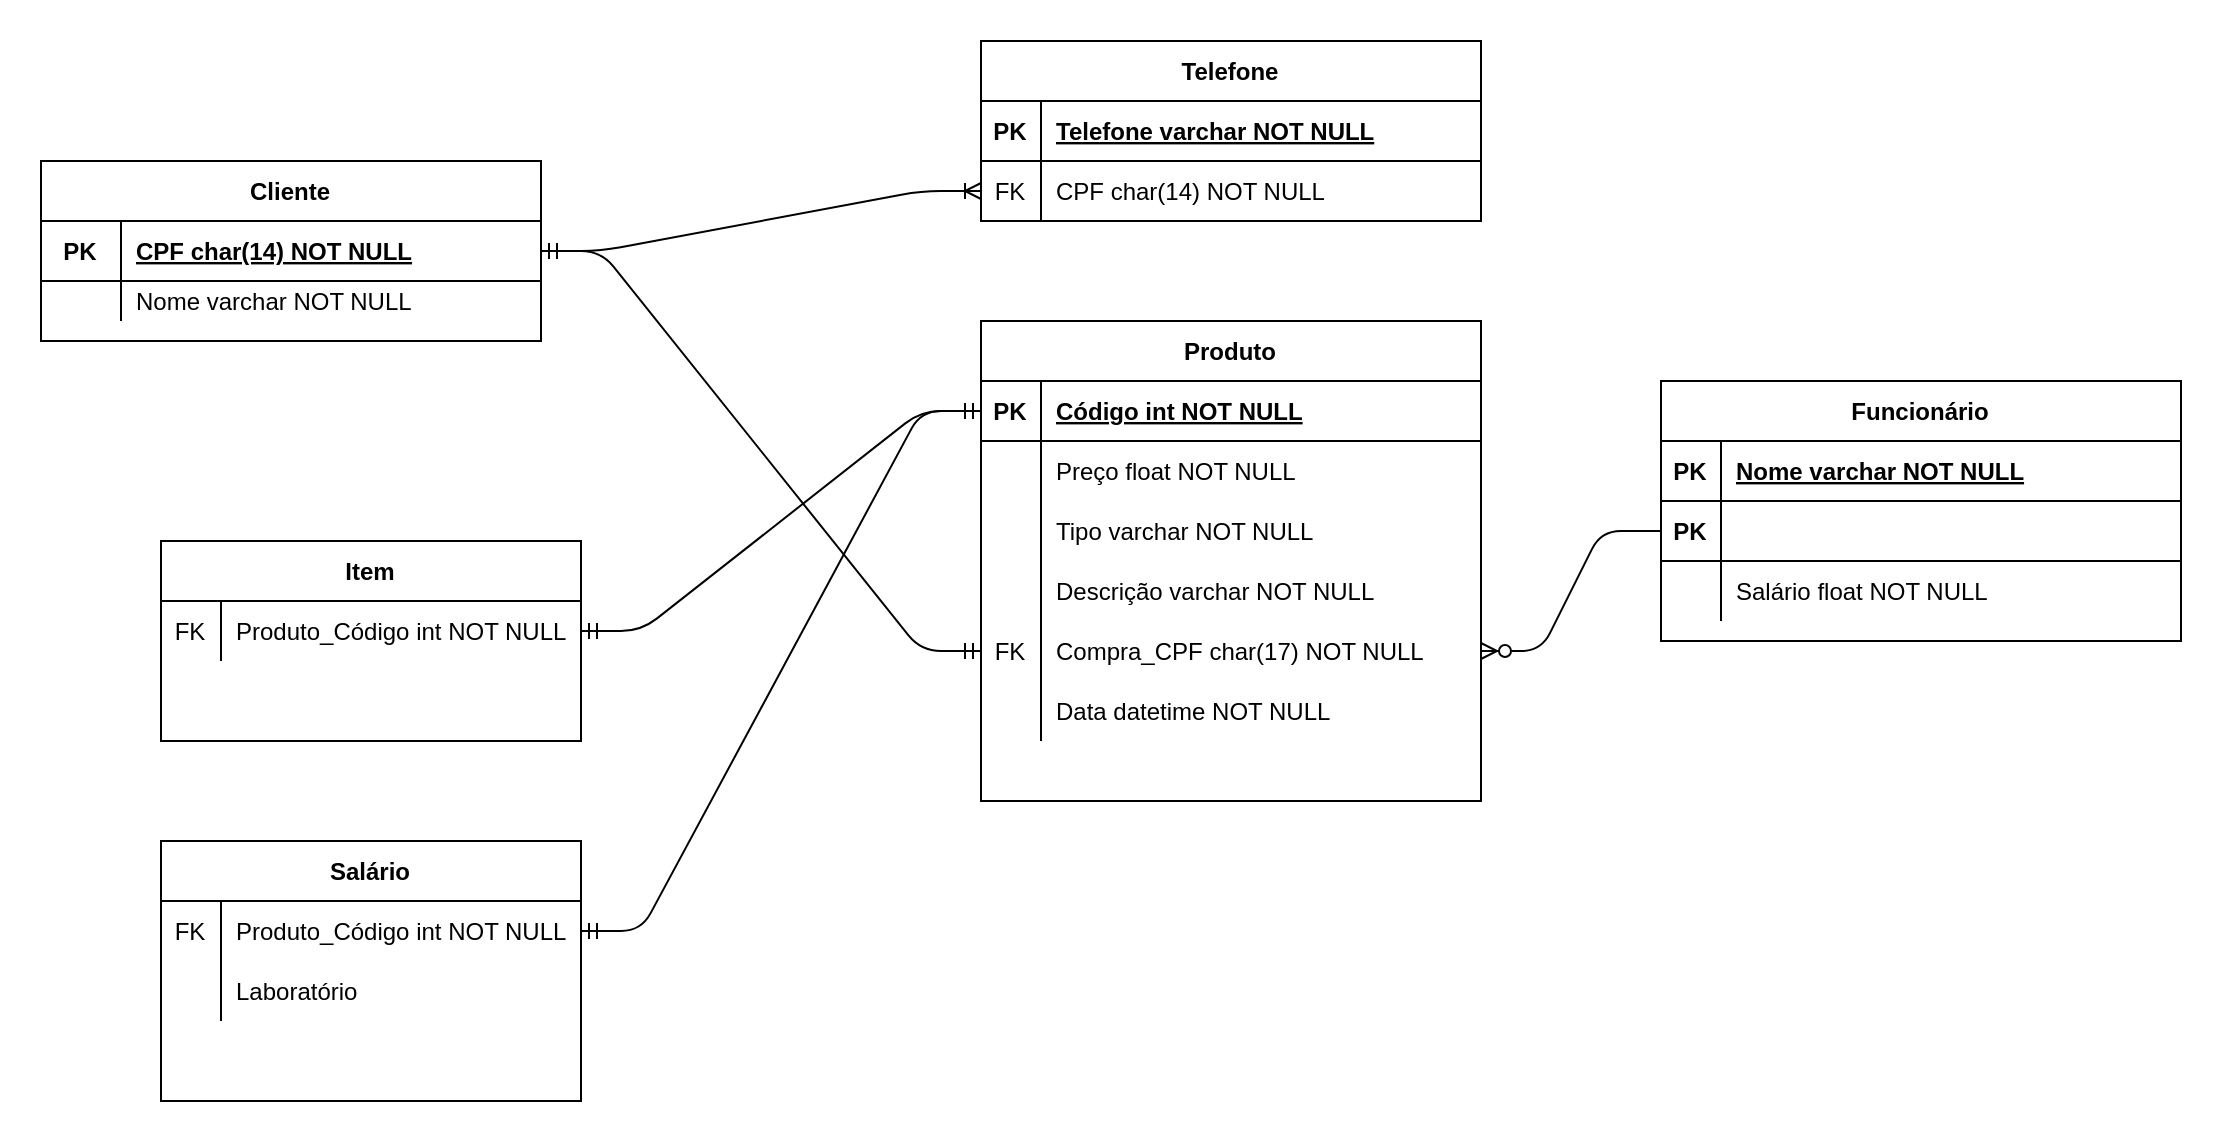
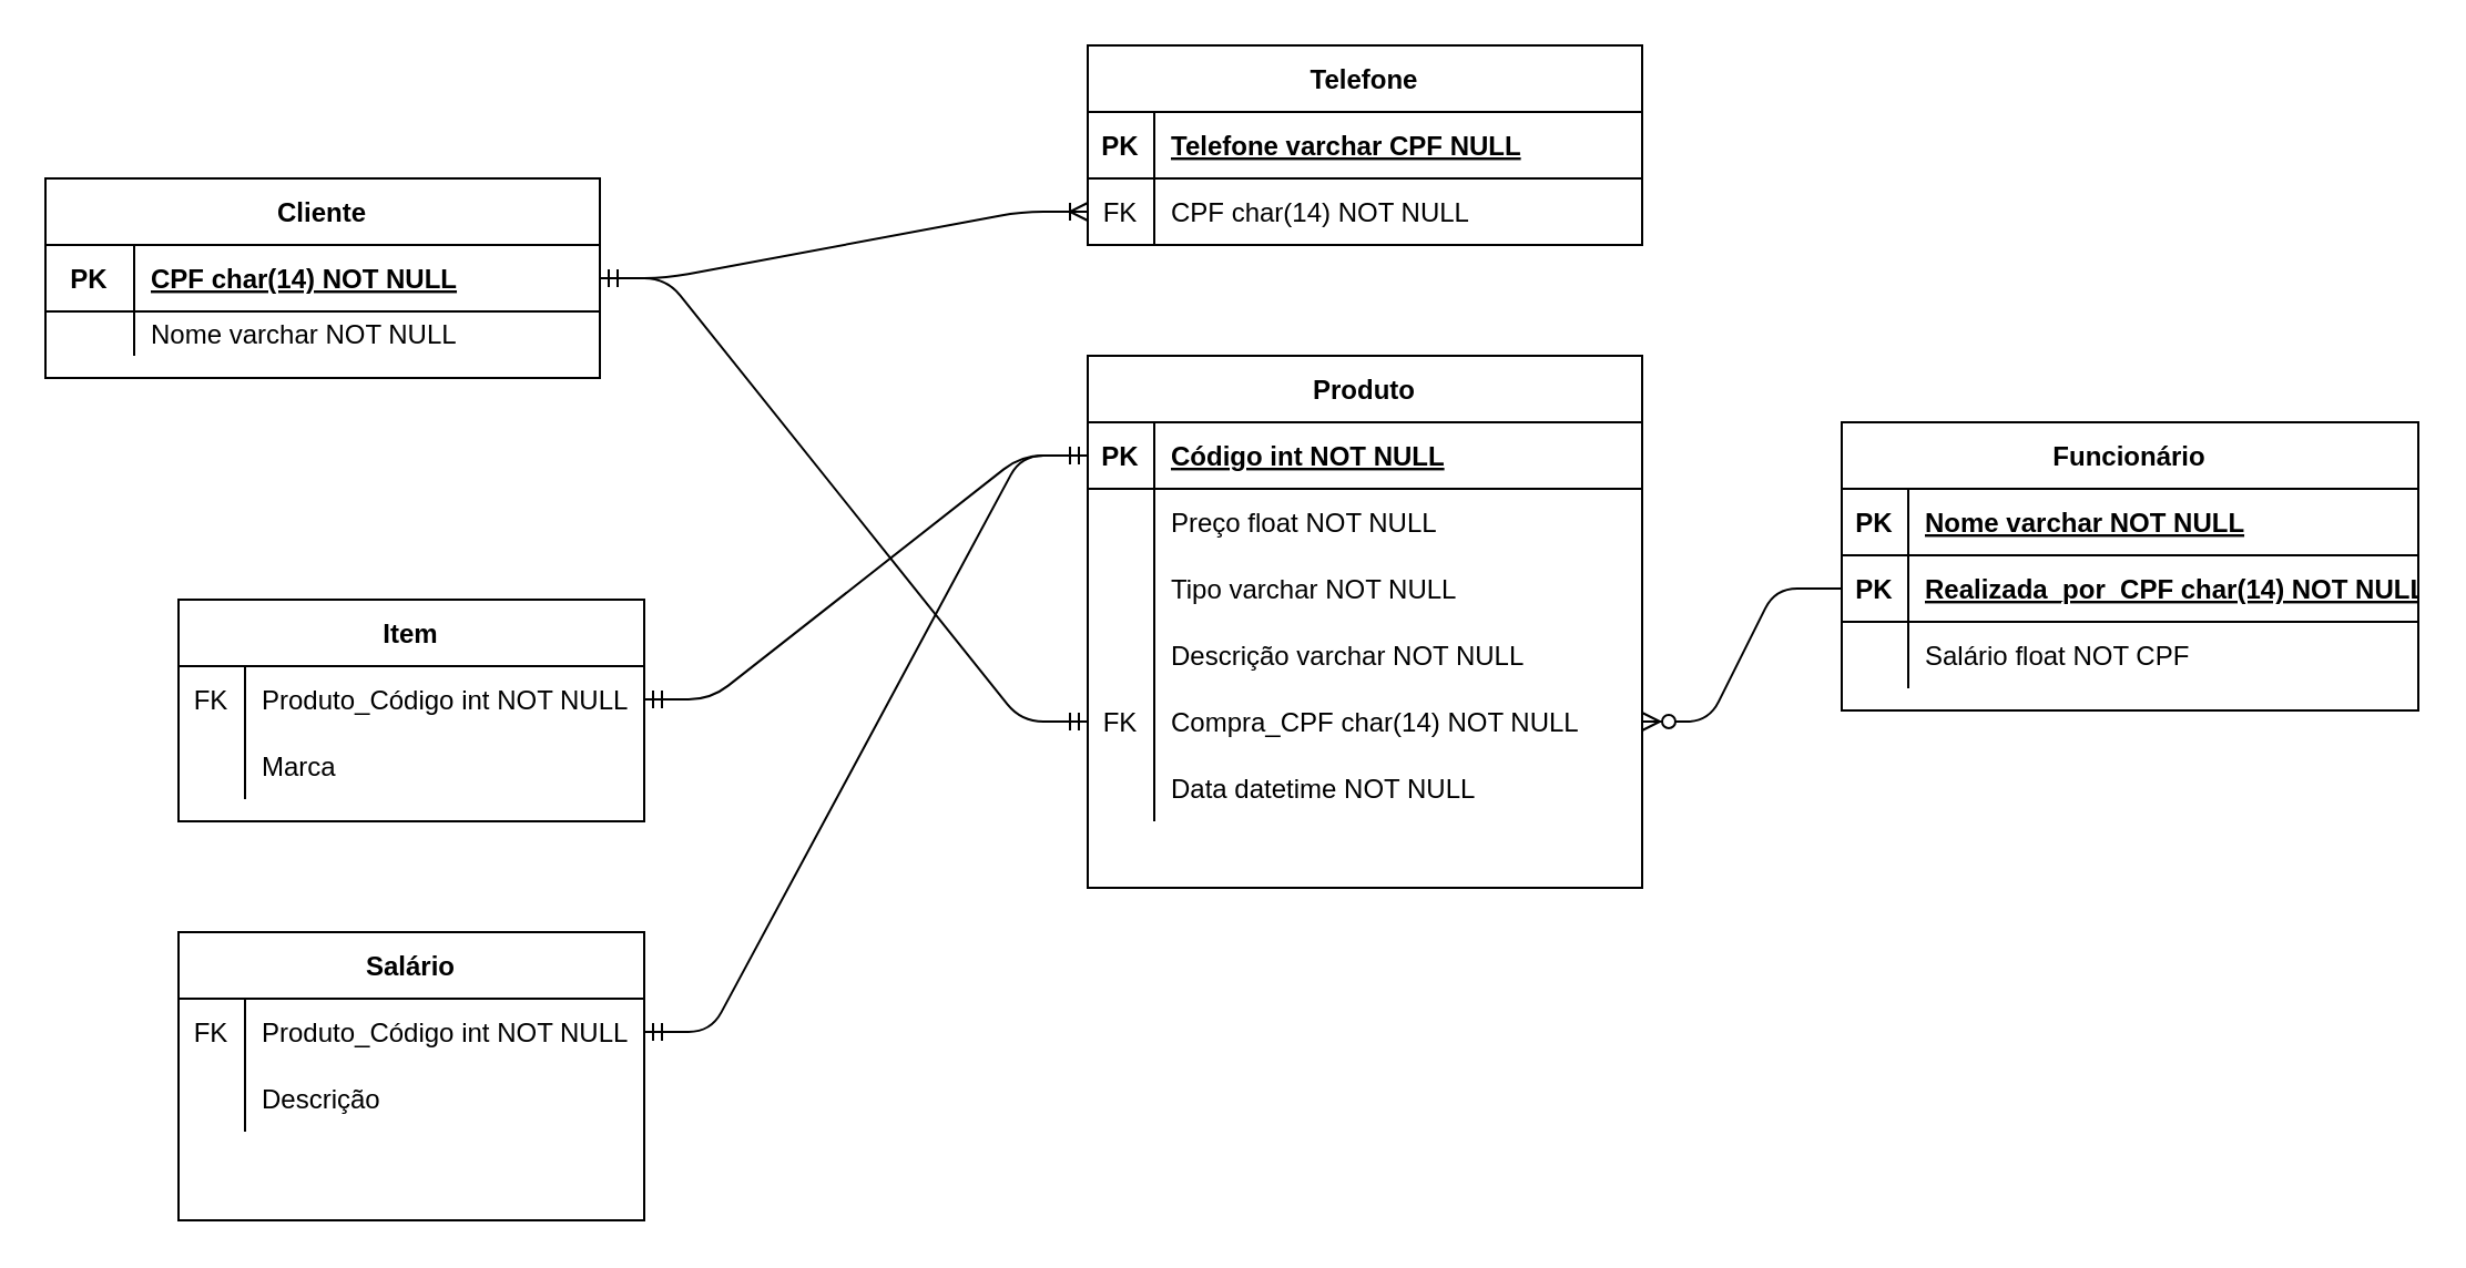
- <mxCell id="43" value="Telefone varchar NOT NULL" style="shape=partialRectangle;connectable=0;fillColor=none;top=0;left=0;bottom=0;right=0;align=left;spacingLeft=6;fontStyle=5;overflow=hidden;" vertex="1" parent="41"><mxGeometry x="30" width="220" height="30" as="geometry" /></mxCell>
+ <mxCell id="43" value="Telefone varchar CPF NULL" style="shape=partialRectangle;connectable=0;fillColor=none;top=0;left=0;bottom=0;right=0;align=left;spacingLeft=6;fontStyle=5;overflow=hidden;" vertex="1" parent="41"><mxGeometry x="30" width="220" height="30" as="geometry" /></mxCell>
+ <mxCell id="29" value="Realizada_por_CPF char(14) NOT NULL" style="shape=partialRectangle;connectable=0;fillColor=none;top=0;left=0;bottom=0;right=0;align=left;spacingLeft=6;fontStyle=5;overflow=hidden;" vertex="1" parent="27"><mxGeometry x="30" width="230" height="30" as="geometry" /></mxCell>
- <mxCell id="32" value="Salário float NOT NULL" style="shape=partialRectangle;overflow=hidden;connectable=0;fillColor=none;top=0;left=0;bottom=0;right=0;align=left;spacingLeft=6;" parent="30" vertex="1"><mxGeometry x="30" width="230" height="30" as="geometry" /></mxCell>
+ <mxCell id="32" value="Salário float NOT CPF" style="shape=partialRectangle;overflow=hidden;connectable=0;fillColor=none;top=0;left=0;bottom=0;right=0;align=left;spacingLeft=6;" parent="30" vertex="1"><mxGeometry x="30" width="230" height="30" as="geometry" /></mxCell>
- <mxCell id="17" value="Compra_CPF char(17) NOT NULL" style="shape=partialRectangle;connectable=0;fillColor=none;top=0;left=0;bottom=0;right=0;align=left;spacingLeft=6;fontStyle=0;overflow=hidden;" vertex="1" parent="15"><mxGeometry x="30" width="220" height="30" as="geometry" /></mxCell>
+ <mxCell id="17" value="Compra_CPF char(14) NOT NULL" style="shape=partialRectangle;connectable=0;fillColor=none;top=0;left=0;bottom=0;right=0;align=left;spacingLeft=6;fontStyle=0;overflow=hidden;" vertex="1" parent="15"><mxGeometry x="30" width="220" height="30" as="geometry" /></mxCell>
+ <mxCell id="63" value="Marca" style="shape=partialRectangle;connectable=0;fillColor=none;top=0;left=0;bottom=0;right=0;align=left;spacingLeft=6;overflow=hidden;" vertex="1" parent="61"><mxGeometry x="30" width="180" height="30" as="geometry" /></mxCell>
- <mxCell id="54" value="Laboratório" style="shape=partialRectangle;connectable=0;fillColor=none;top=0;left=0;bottom=0;right=0;align=left;spacingLeft=6;overflow=hidden;" vertex="1" parent="52"><mxGeometry x="30" width="180" height="30" as="geometry" /></mxCell>
+ <mxCell id="54" value="Descrição" style="shape=partialRectangle;connectable=0;fillColor=none;top=0;left=0;bottom=0;right=0;align=left;spacingLeft=6;overflow=hidden;" vertex="1" parent="52"><mxGeometry x="30" width="180" height="30" as="geometry" /></mxCell>
